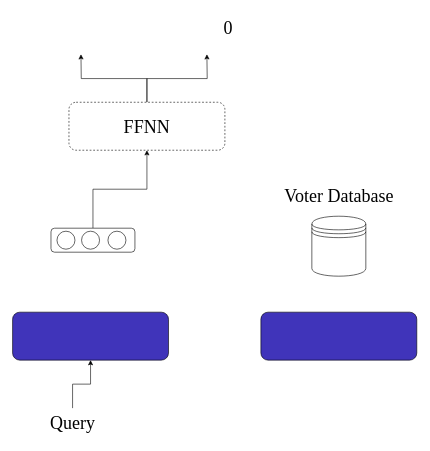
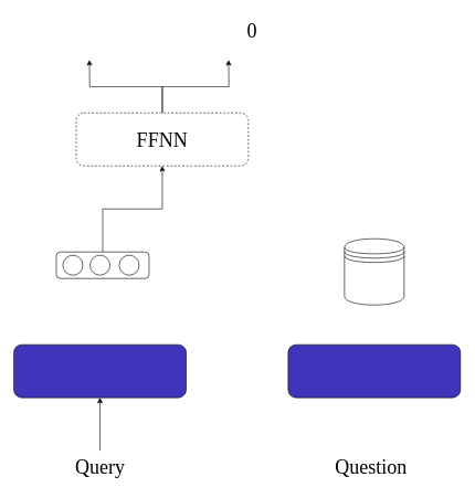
- <mxCell id="13" value="&lt;font face=&quot;Times New Roman&quot;&gt;&lt;span style=&quot;font-size: 30px;&quot;&gt;Voter Database&lt;/span&gt;&lt;/font&gt;" style="text;html=1;align=center;verticalAlign=middle;resizable=0;points=[];autosize=1;strokeColor=none;fillColor=none;" vertex="1" parent="1"><mxGeometry x="459" y="300" width="210" height="50" as="geometry" /></mxCell>
- <mxCell id="3" value="&lt;font face=&quot;Times New Roman&quot; style=&quot;font-size: 30px;&quot;&gt;Query&lt;/font&gt;" style="text;html=1;align=center;verticalAlign=middle;resizable=0;points=[];autosize=1;strokeColor=none;fillColor=none;" vertex="1" parent="1"><mxGeometry x="70" y="680" width="100" height="50" as="geometry" /></mxCell>
+ <mxCell id="3" value="&lt;font face=&quot;Times New Roman&quot; style=&quot;font-size: 30px;&quot;&gt;Query&lt;/font&gt;" style="text;html=1;align=center;verticalAlign=middle;resizable=0;points=[];autosize=1;strokeColor=none;fillColor=none;" vertex="1" parent="1"><mxGeometry x="100" y="680" width="100" height="50" as="geometry" /></mxCell>
+ <mxCell id="4" value="&lt;font face=&quot;Times New Roman&quot; style=&quot;font-size: 30px;&quot;&gt;Question&lt;/font&gt;" style="text;html=1;align=center;verticalAlign=middle;resizable=0;points=[];autosize=1;strokeColor=none;fillColor=none;" vertex="1" parent="1"><mxGeometry x="494" y="680" width="130" height="50" as="geometry" /></mxCell>
